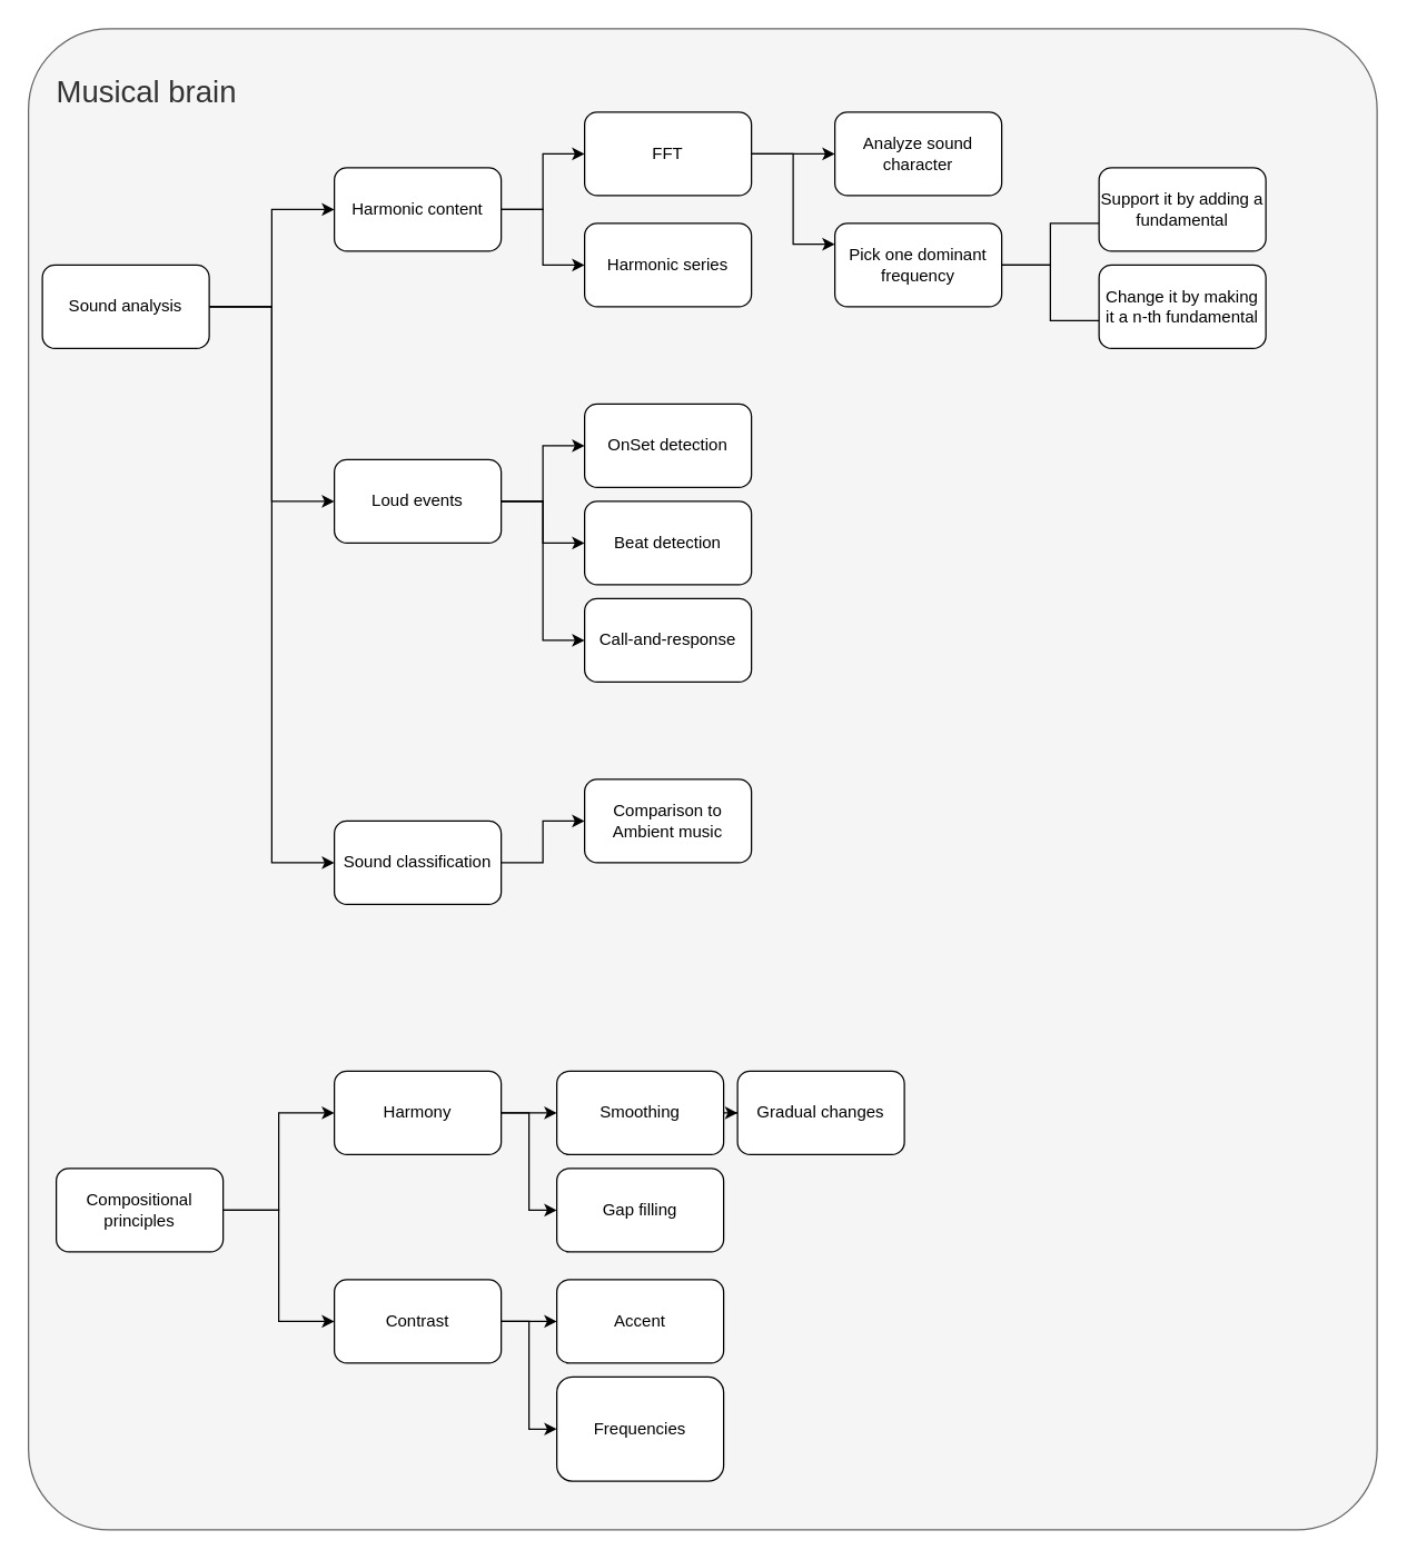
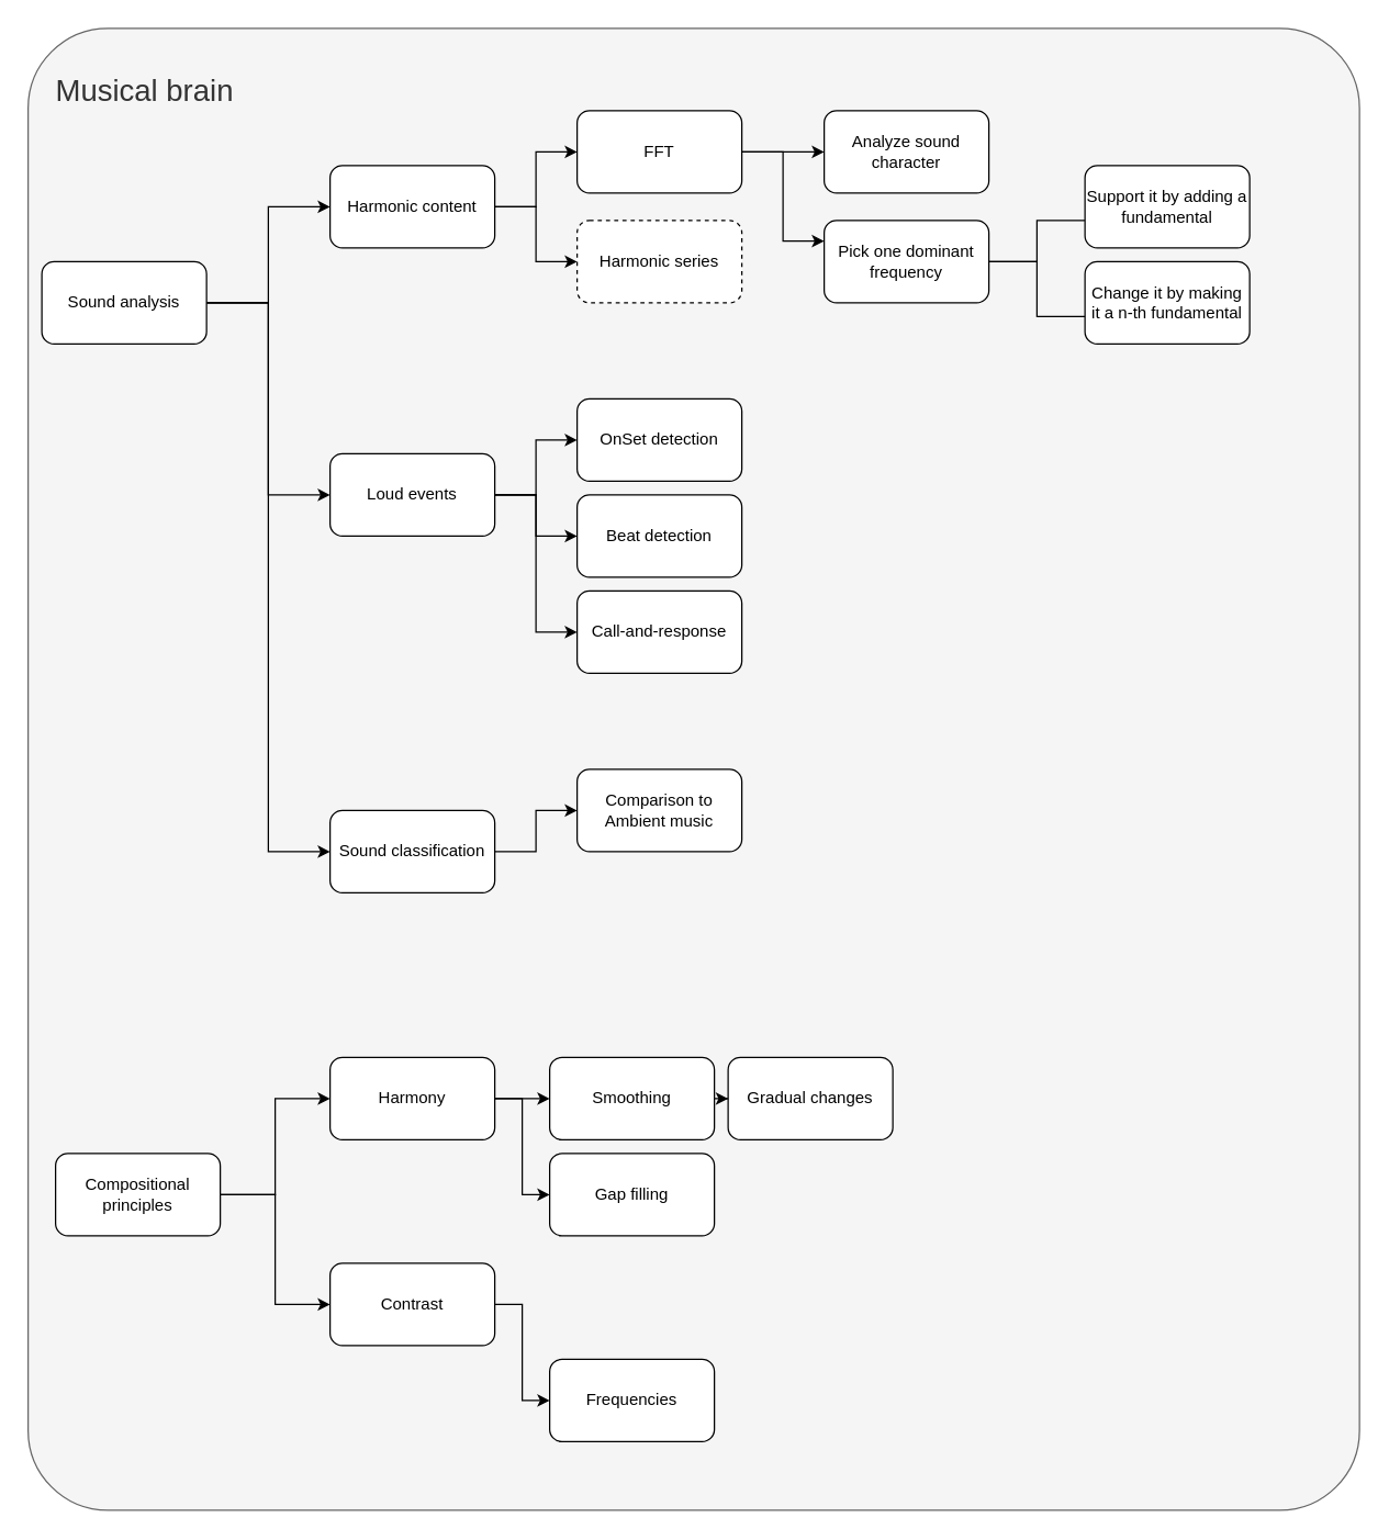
- <mxCell id="19" value="Harmonic series" style="rounded=1;whiteSpace=wrap;html=1;" parent="1" vertex="1"><mxGeometry x="420" y="160" width="120" height="60" as="geometry" /></mxCell>
+ <mxCell id="19" value="Harmonic series" style="rounded=1;whiteSpace=wrap;html=1;dashed=1;" parent="1" vertex="1"><mxGeometry x="420" y="160" width="120" height="60" as="geometry" /></mxCell>
- <mxCell id="36" style="edgeStyle=orthogonalEdgeStyle;rounded=0;orthogonalLoop=1;jettySize=auto;html=1;entryX=0;entryY=0.5;entryDx=0;entryDy=0;" edge="1" parent="1" source="38" target="42"><mxGeometry relative="1" as="geometry" /></mxCell>
- <mxCell id="42" value="Accent" style="rounded=1;whiteSpace=wrap;html=1;" vertex="1" parent="1"><mxGeometry x="400" y="920" width="120" height="60" as="geometry" /></mxCell>
- <mxCell id="43" value="Frequencies" style="rounded=1;whiteSpace=wrap;html=1;" vertex="1" parent="1"><mxGeometry x="400" y="990" width="120" height="75" as="geometry" /></mxCell>
+ <mxCell id="43" value="Frequencies" style="rounded=1;whiteSpace=wrap;html=1;" vertex="1" parent="1"><mxGeometry x="400" y="990" width="120" height="60" as="geometry" /></mxCell>
